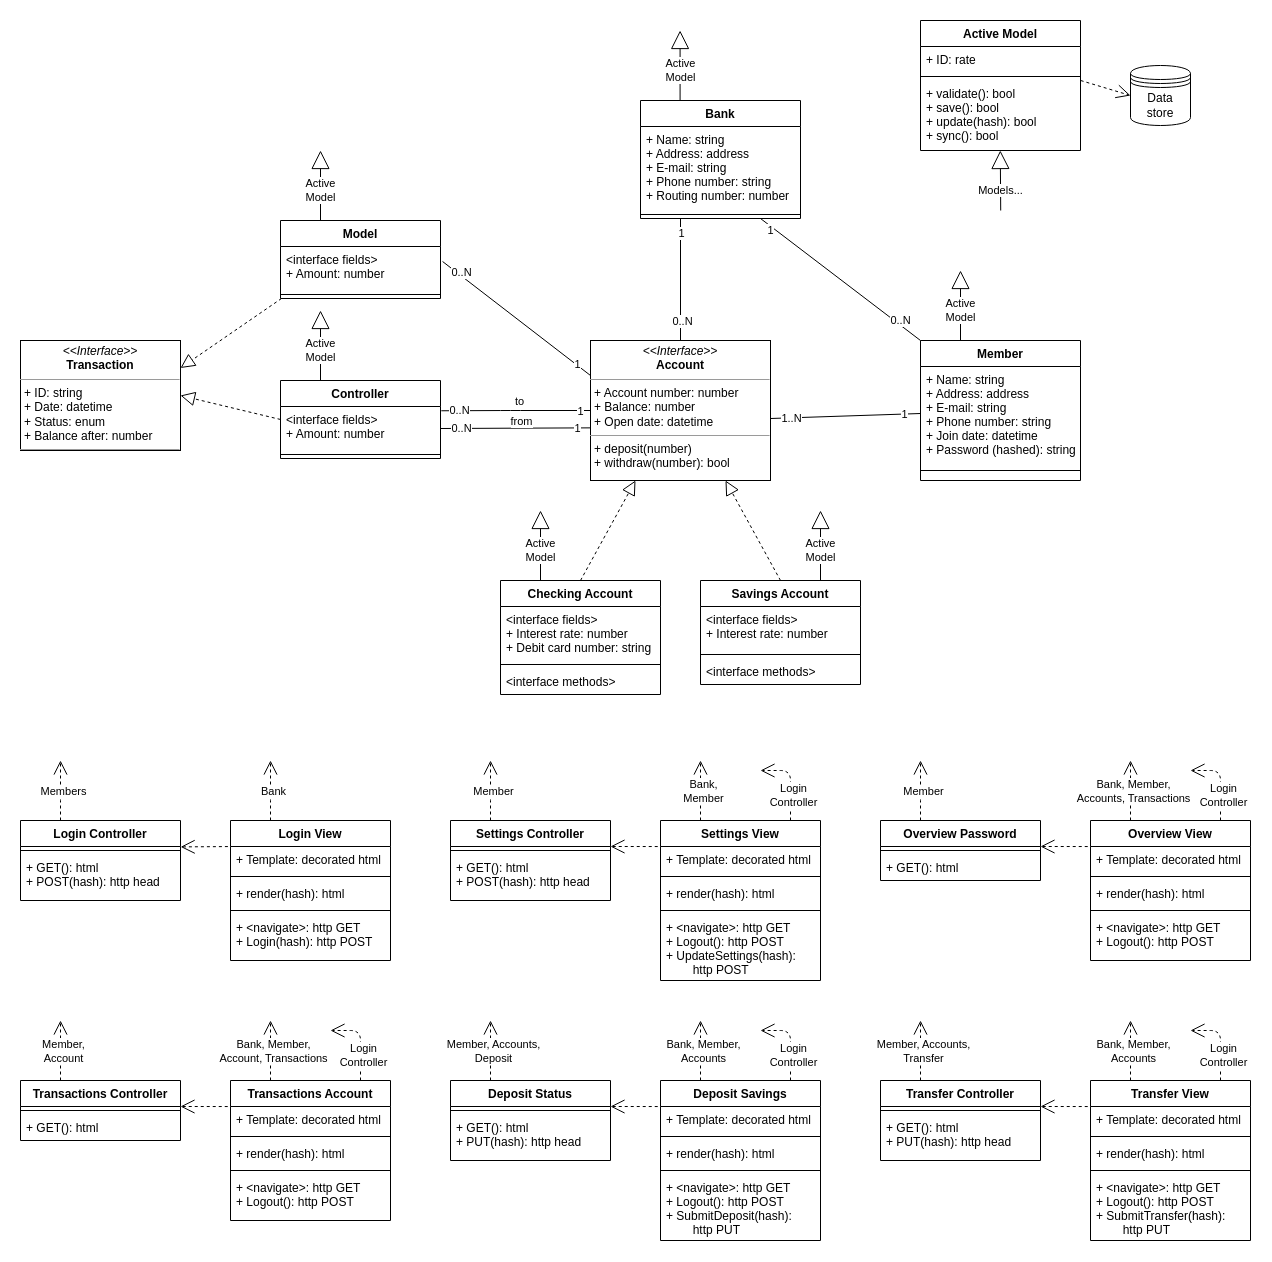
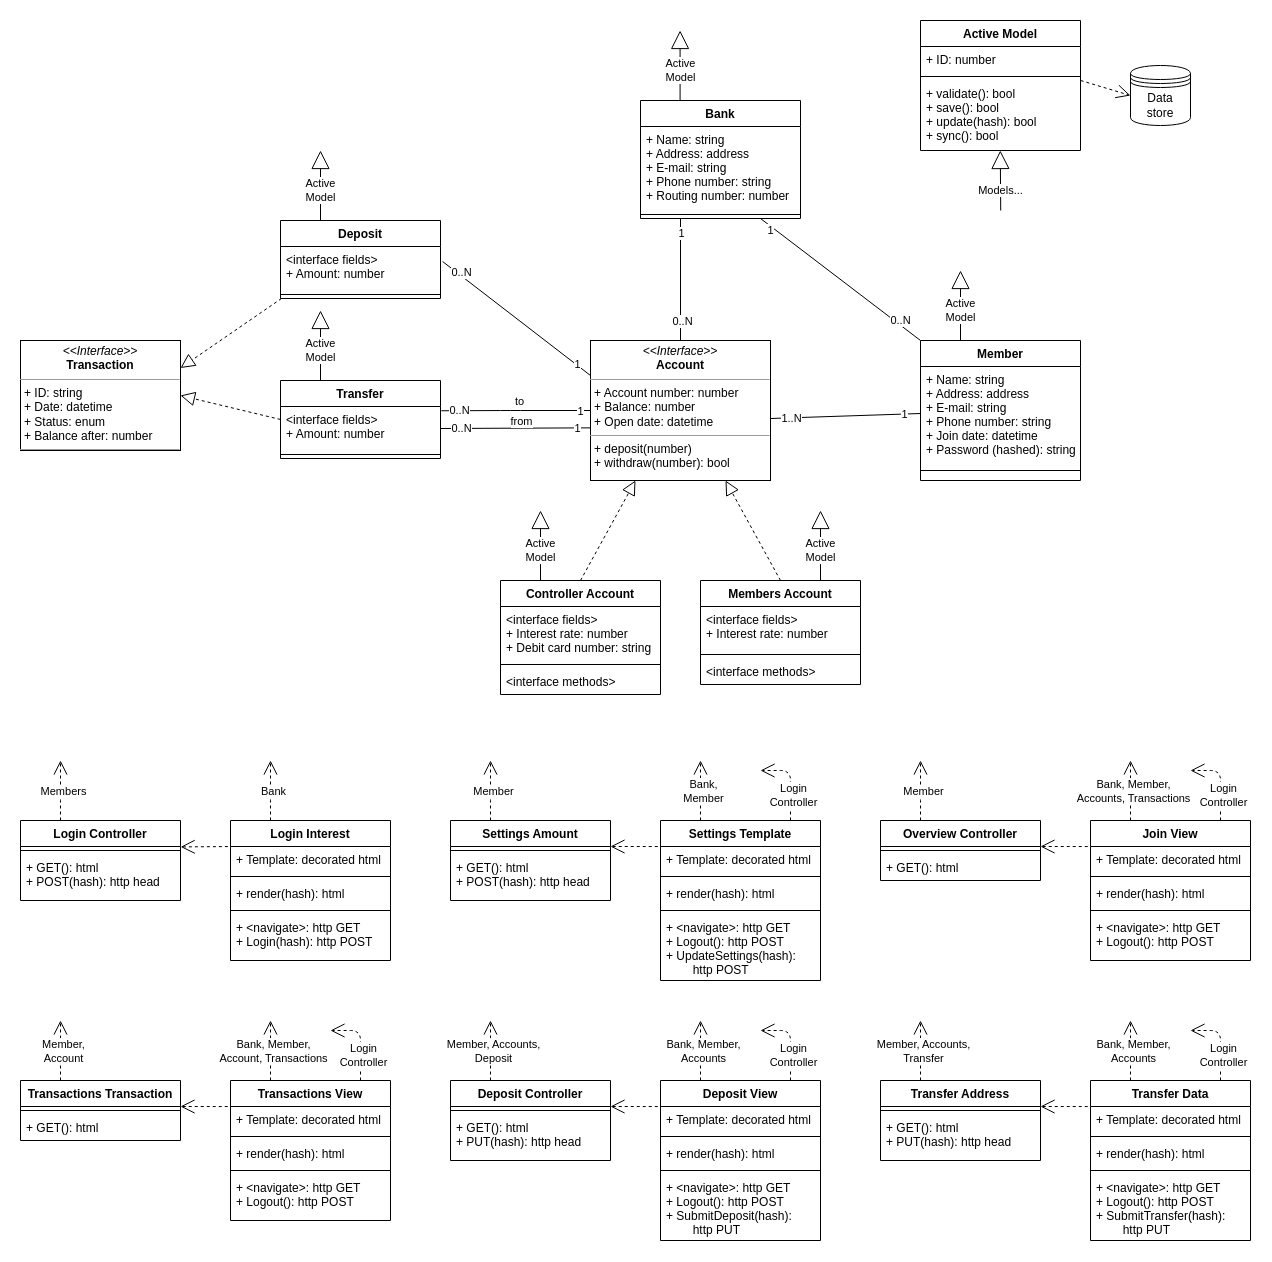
- <mxCell id="49" value="+ ID: rate" style="text;strokeColor=none;fillColor=none;align=left;verticalAlign=top;spacingLeft=4;spacingRight=4;overflow=hidden;rotatable=0;points=[[0,0.5],[1,0.5]];portConstraint=eastwest;" parent="48" vertex="1"><mxGeometry y="26" width="160" height="26" as="geometry" /></mxCell>
+ <mxCell id="49" value="+ ID: number" style="text;strokeColor=none;fillColor=none;align=left;verticalAlign=top;spacingLeft=4;spacingRight=4;overflow=hidden;rotatable=0;points=[[0,0.5],[1,0.5]];portConstraint=eastwest;" parent="48" vertex="1"><mxGeometry y="26" width="160" height="26" as="geometry" /></mxCell>
- <mxCell id="29" value="Model" style="swimlane;fontStyle=1;align=center;verticalAlign=top;childLayout=stackLayout;horizontal=1;startSize=26;horizontalStack=0;resizeParent=1;resizeParentMax=0;resizeLast=0;collapsible=1;marginBottom=0;" parent="1" vertex="1"><mxGeometry x="280" y="220" width="160" height="78" as="geometry" /></mxCell>
+ <mxCell id="29" value="Deposit" style="swimlane;fontStyle=1;align=center;verticalAlign=top;childLayout=stackLayout;horizontal=1;startSize=26;horizontalStack=0;resizeParent=1;resizeParentMax=0;resizeLast=0;collapsible=1;marginBottom=0;" parent="1" vertex="1"><mxGeometry x="280" y="220" width="160" height="78" as="geometry" /></mxCell>
- <mxCell id="32" value="Controller" style="swimlane;fontStyle=1;align=center;verticalAlign=top;childLayout=stackLayout;horizontal=1;startSize=26;horizontalStack=0;resizeParent=1;resizeParentMax=0;resizeLast=0;collapsible=1;marginBottom=0;" parent="1" vertex="1"><mxGeometry x="280" y="380" width="160" height="78" as="geometry" /></mxCell>
+ <mxCell id="32" value="Transfer" style="swimlane;fontStyle=1;align=center;verticalAlign=top;childLayout=stackLayout;horizontal=1;startSize=26;horizontalStack=0;resizeParent=1;resizeParentMax=0;resizeLast=0;collapsible=1;marginBottom=0;" parent="1" vertex="1"><mxGeometry x="280" y="380" width="160" height="78" as="geometry" /></mxCell>
- <mxCell id="15" value="Checking Account" style="swimlane;fontStyle=1;align=center;verticalAlign=top;childLayout=stackLayout;horizontal=1;startSize=26;horizontalStack=0;resizeParent=1;resizeParentMax=0;resizeLast=0;collapsible=1;marginBottom=0;" parent="1" vertex="1"><mxGeometry x="500" y="580" width="160" height="114" as="geometry" /></mxCell>
+ <mxCell id="15" value="Controller Account" style="swimlane;fontStyle=1;align=center;verticalAlign=top;childLayout=stackLayout;horizontal=1;startSize=26;horizontalStack=0;resizeParent=1;resizeParentMax=0;resizeLast=0;collapsible=1;marginBottom=0;" parent="1" vertex="1"><mxGeometry x="500" y="580" width="160" height="114" as="geometry" /></mxCell>
- <mxCell id="20" value="Savings Account" style="swimlane;fontStyle=1;align=center;verticalAlign=top;childLayout=stackLayout;horizontal=1;startSize=26;horizontalStack=0;resizeParent=1;resizeParentMax=0;resizeLast=0;collapsible=1;marginBottom=0;" parent="1" vertex="1"><mxGeometry x="700" y="580" width="160" height="104" as="geometry" /></mxCell>
+ <mxCell id="20" value="Members Account" style="swimlane;fontStyle=1;align=center;verticalAlign=top;childLayout=stackLayout;horizontal=1;startSize=26;horizontalStack=0;resizeParent=1;resizeParentMax=0;resizeLast=0;collapsible=1;marginBottom=0;" parent="1" vertex="1"><mxGeometry x="700" y="580" width="160" height="104" as="geometry" /></mxCell>
- <mxCell id="64" value="Login View" style="swimlane;fontStyle=1;align=center;verticalAlign=top;childLayout=stackLayout;horizontal=1;startSize=26;horizontalStack=0;resizeParent=1;resizeParentMax=0;resizeLast=0;collapsible=1;marginBottom=0;" parent="1" vertex="1"><mxGeometry x="230" y="820" width="160" height="140" as="geometry"><mxRectangle x="120" y="800" width="100" height="26" as="alternateBounds" /></mxGeometry></mxCell>
+ <mxCell id="64" value="Login Interest" style="swimlane;fontStyle=1;align=center;verticalAlign=top;childLayout=stackLayout;horizontal=1;startSize=26;horizontalStack=0;resizeParent=1;resizeParentMax=0;resizeLast=0;collapsible=1;marginBottom=0;" parent="1" vertex="1"><mxGeometry x="230" y="820" width="160" height="140" as="geometry"><mxRectangle x="120" y="800" width="100" height="26" as="alternateBounds" /></mxGeometry></mxCell>
- <mxCell id="75" value="Settings Controller" style="swimlane;fontStyle=1;align=center;verticalAlign=top;childLayout=stackLayout;horizontal=1;startSize=26;horizontalStack=0;resizeParent=1;resizeParentMax=0;resizeLast=0;collapsible=1;marginBottom=0;" parent="1" vertex="1"><mxGeometry x="450" y="820" width="160" height="80" as="geometry" /></mxCell>
+ <mxCell id="75" value="Settings Amount" style="swimlane;fontStyle=1;align=center;verticalAlign=top;childLayout=stackLayout;horizontal=1;startSize=26;horizontalStack=0;resizeParent=1;resizeParentMax=0;resizeLast=0;collapsible=1;marginBottom=0;" parent="1" vertex="1"><mxGeometry x="450" y="820" width="160" height="80" as="geometry" /></mxCell>
- <mxCell id="78" value="Settings View" style="swimlane;fontStyle=1;align=center;verticalAlign=top;childLayout=stackLayout;horizontal=1;startSize=26;horizontalStack=0;resizeParent=1;resizeParentMax=0;resizeLast=0;collapsible=1;marginBottom=0;" parent="1" vertex="1"><mxGeometry x="660" y="820" width="160" height="160" as="geometry"><mxRectangle x="120" y="800" width="100" height="26" as="alternateBounds" /></mxGeometry></mxCell>
+ <mxCell id="78" value="Settings Template" style="swimlane;fontStyle=1;align=center;verticalAlign=top;childLayout=stackLayout;horizontal=1;startSize=26;horizontalStack=0;resizeParent=1;resizeParentMax=0;resizeLast=0;collapsible=1;marginBottom=0;" parent="1" vertex="1"><mxGeometry x="660" y="820" width="160" height="160" as="geometry"><mxRectangle x="120" y="800" width="100" height="26" as="alternateBounds" /></mxGeometry></mxCell>
- <mxCell id="89" value="Overview Password" style="swimlane;fontStyle=1;align=center;verticalAlign=top;childLayout=stackLayout;horizontal=1;startSize=26;horizontalStack=0;resizeParent=1;resizeParentMax=0;resizeLast=0;collapsible=1;marginBottom=0;" parent="1" vertex="1"><mxGeometry x="880" y="820" width="160" height="60" as="geometry" /></mxCell>
+ <mxCell id="89" value="Overview Controller" style="swimlane;fontStyle=1;align=center;verticalAlign=top;childLayout=stackLayout;horizontal=1;startSize=26;horizontalStack=0;resizeParent=1;resizeParentMax=0;resizeLast=0;collapsible=1;marginBottom=0;" parent="1" vertex="1"><mxGeometry x="880" y="820" width="160" height="60" as="geometry" /></mxCell>
- <mxCell id="92" value="Overview View" style="swimlane;fontStyle=1;align=center;verticalAlign=top;childLayout=stackLayout;horizontal=1;startSize=26;horizontalStack=0;resizeParent=1;resizeParentMax=0;resizeLast=0;collapsible=1;marginBottom=0;" parent="1" vertex="1"><mxGeometry x="1090" y="820" width="160" height="140" as="geometry"><mxRectangle x="120" y="800" width="100" height="26" as="alternateBounds" /></mxGeometry></mxCell>
+ <mxCell id="92" value="Join View" style="swimlane;fontStyle=1;align=center;verticalAlign=top;childLayout=stackLayout;horizontal=1;startSize=26;horizontalStack=0;resizeParent=1;resizeParentMax=0;resizeLast=0;collapsible=1;marginBottom=0;" parent="1" vertex="1"><mxGeometry x="1090" y="820" width="160" height="140" as="geometry"><mxRectangle x="120" y="800" width="100" height="26" as="alternateBounds" /></mxGeometry></mxCell>
- <mxCell id="103" value="Transactions Controller" style="swimlane;fontStyle=1;align=center;verticalAlign=top;childLayout=stackLayout;horizontal=1;startSize=26;horizontalStack=0;resizeParent=1;resizeParentMax=0;resizeLast=0;collapsible=1;marginBottom=0;" parent="1" vertex="1"><mxGeometry x="20" y="1080" width="160" height="60" as="geometry" /></mxCell>
+ <mxCell id="103" value="Transactions Transaction" style="swimlane;fontStyle=1;align=center;verticalAlign=top;childLayout=stackLayout;horizontal=1;startSize=26;horizontalStack=0;resizeParent=1;resizeParentMax=0;resizeLast=0;collapsible=1;marginBottom=0;" parent="1" vertex="1"><mxGeometry x="20" y="1080" width="160" height="60" as="geometry" /></mxCell>
- <mxCell id="106" value="Transactions Account" style="swimlane;fontStyle=1;align=center;verticalAlign=top;childLayout=stackLayout;horizontal=1;startSize=26;horizontalStack=0;resizeParent=1;resizeParentMax=0;resizeLast=0;collapsible=1;marginBottom=0;" parent="1" vertex="1"><mxGeometry x="230" y="1080" width="160" height="140" as="geometry"><mxRectangle x="120" y="800" width="100" height="26" as="alternateBounds" /></mxGeometry></mxCell>
+ <mxCell id="106" value="Transactions View" style="swimlane;fontStyle=1;align=center;verticalAlign=top;childLayout=stackLayout;horizontal=1;startSize=26;horizontalStack=0;resizeParent=1;resizeParentMax=0;resizeLast=0;collapsible=1;marginBottom=0;" parent="1" vertex="1"><mxGeometry x="230" y="1080" width="160" height="140" as="geometry"><mxRectangle x="120" y="800" width="100" height="26" as="alternateBounds" /></mxGeometry></mxCell>
- <mxCell id="117" value="Deposit Status" style="swimlane;fontStyle=1;align=center;verticalAlign=top;childLayout=stackLayout;horizontal=1;startSize=26;horizontalStack=0;resizeParent=1;resizeParentMax=0;resizeLast=0;collapsible=1;marginBottom=0;" parent="1" vertex="1"><mxGeometry x="450" y="1080" width="160" height="80" as="geometry" /></mxCell>
+ <mxCell id="117" value="Deposit Controller" style="swimlane;fontStyle=1;align=center;verticalAlign=top;childLayout=stackLayout;horizontal=1;startSize=26;horizontalStack=0;resizeParent=1;resizeParentMax=0;resizeLast=0;collapsible=1;marginBottom=0;" parent="1" vertex="1"><mxGeometry x="450" y="1080" width="160" height="80" as="geometry" /></mxCell>
- <mxCell id="120" value="Deposit Savings" style="swimlane;fontStyle=1;align=center;verticalAlign=top;childLayout=stackLayout;horizontal=1;startSize=26;horizontalStack=0;resizeParent=1;resizeParentMax=0;resizeLast=0;collapsible=1;marginBottom=0;" parent="1" vertex="1"><mxGeometry x="660" y="1080" width="160" height="160" as="geometry"><mxRectangle x="120" y="800" width="100" height="26" as="alternateBounds" /></mxGeometry></mxCell>
+ <mxCell id="120" value="Deposit View" style="swimlane;fontStyle=1;align=center;verticalAlign=top;childLayout=stackLayout;horizontal=1;startSize=26;horizontalStack=0;resizeParent=1;resizeParentMax=0;resizeLast=0;collapsible=1;marginBottom=0;" parent="1" vertex="1"><mxGeometry x="660" y="1080" width="160" height="160" as="geometry"><mxRectangle x="120" y="800" width="100" height="26" as="alternateBounds" /></mxGeometry></mxCell>
- <mxCell id="131" value="Transfer Controller" style="swimlane;fontStyle=1;align=center;verticalAlign=top;childLayout=stackLayout;horizontal=1;startSize=26;horizontalStack=0;resizeParent=1;resizeParentMax=0;resizeLast=0;collapsible=1;marginBottom=0;" parent="1" vertex="1"><mxGeometry x="880" y="1080" width="160" height="80" as="geometry" /></mxCell>
+ <mxCell id="131" value="Transfer Address" style="swimlane;fontStyle=1;align=center;verticalAlign=top;childLayout=stackLayout;horizontal=1;startSize=26;horizontalStack=0;resizeParent=1;resizeParentMax=0;resizeLast=0;collapsible=1;marginBottom=0;" parent="1" vertex="1"><mxGeometry x="880" y="1080" width="160" height="80" as="geometry" /></mxCell>
- <mxCell id="134" value="Transfer View" style="swimlane;fontStyle=1;align=center;verticalAlign=top;childLayout=stackLayout;horizontal=1;startSize=26;horizontalStack=0;resizeParent=1;resizeParentMax=0;resizeLast=0;collapsible=1;marginBottom=0;" parent="1" vertex="1"><mxGeometry x="1090" y="1080" width="160" height="160" as="geometry"><mxRectangle x="120" y="800" width="100" height="26" as="alternateBounds" /></mxGeometry></mxCell>
+ <mxCell id="134" value="Transfer Data" style="swimlane;fontStyle=1;align=center;verticalAlign=top;childLayout=stackLayout;horizontal=1;startSize=26;horizontalStack=0;resizeParent=1;resizeParentMax=0;resizeLast=0;collapsible=1;marginBottom=0;" parent="1" vertex="1"><mxGeometry x="1090" y="1080" width="160" height="160" as="geometry"><mxRectangle x="120" y="800" width="100" height="26" as="alternateBounds" /></mxGeometry></mxCell>
